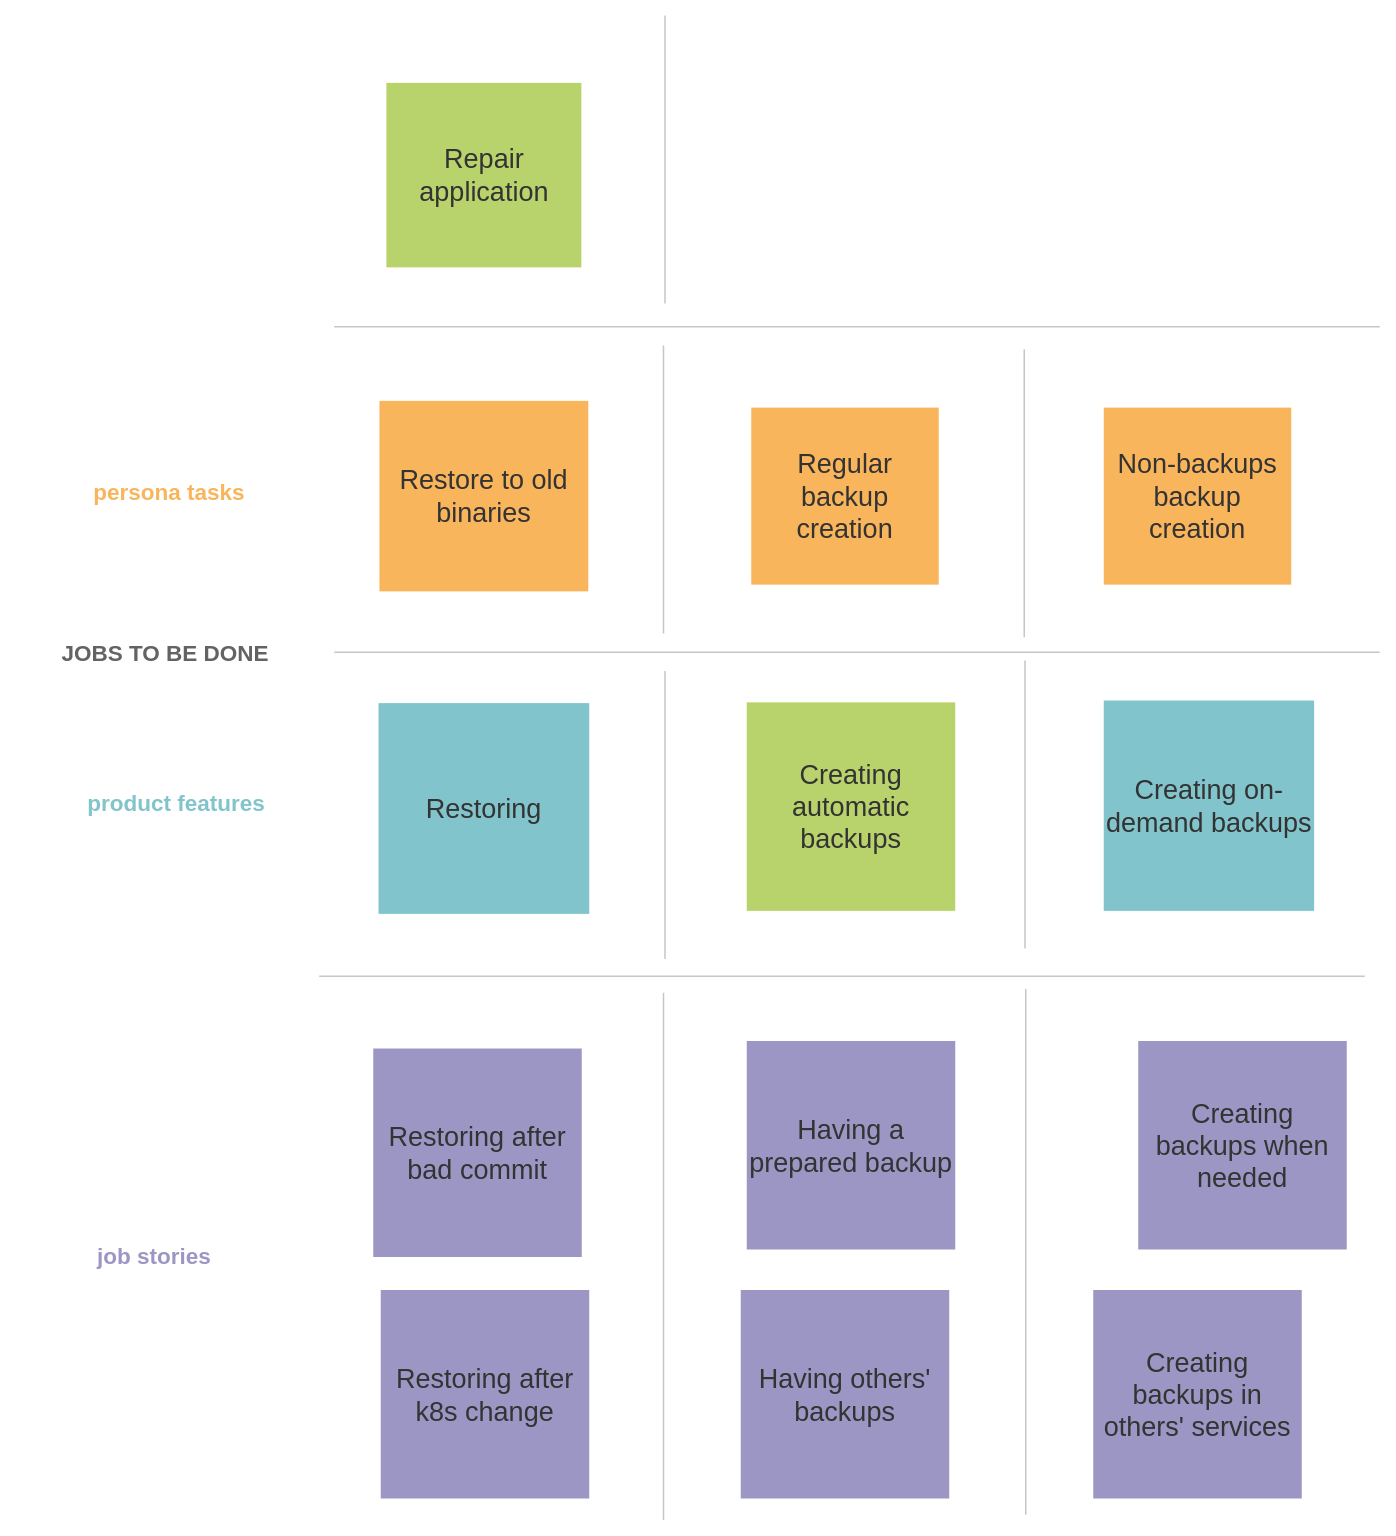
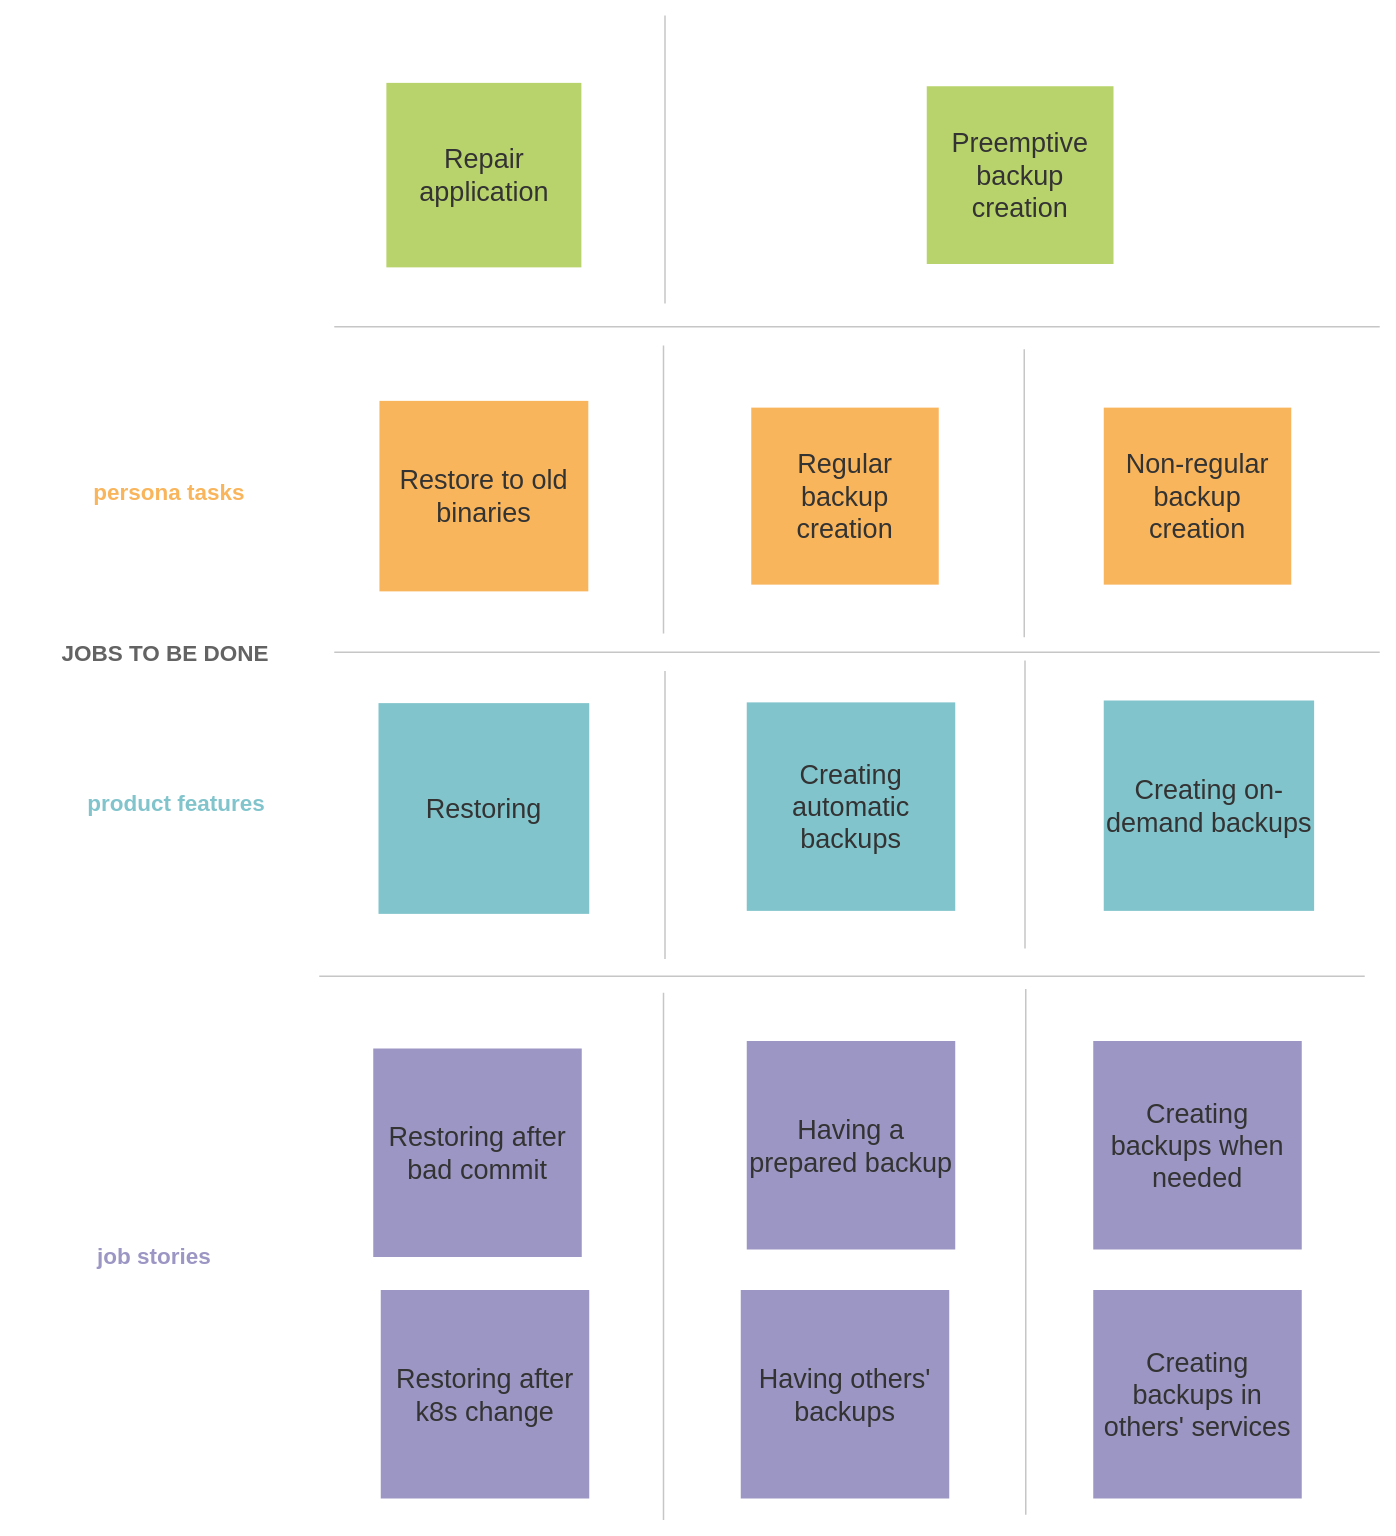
+ <mxCell id="24" value="&lt;span style=&quot;font-size: 36px;&quot;&gt;Preemptive backup creation&lt;/span&gt;" style="rounded=0;whiteSpace=wrap;html=1;strokeColor=none;strokeWidth=3;fillColor=#B9D36C;fontSize=12;fontColor=#333333;" vertex="1" parent="1"><mxGeometry x="1235" y="114.5" width="249" height="237" as="geometry" /></mxCell>
- <mxCell id="16" value="&lt;span style=&quot;font-size: 36px;&quot;&gt;Non-backups backup creation&lt;/span&gt;" style="rounded=0;whiteSpace=wrap;html=1;strokeColor=none;strokeWidth=3;fillColor=#F9B55C;fontSize=12;fontColor=#333333;" vertex="1" parent="1"><mxGeometry x="1471" y="543" width="250" height="236" as="geometry" /></mxCell>
+ <mxCell id="16" value="&lt;span style=&quot;font-size: 36px;&quot;&gt;Non-regular backup creation&lt;/span&gt;" style="rounded=0;whiteSpace=wrap;html=1;strokeColor=none;strokeWidth=3;fillColor=#F9B55C;fontSize=12;fontColor=#333333;" vertex="1" parent="1"><mxGeometry x="1471" y="543" width="250" height="236" as="geometry" /></mxCell>
- <mxCell id="12" value="&lt;span style=&quot;font-size: 36px;&quot;&gt;Creating automatic backups&lt;/span&gt;" style="rounded=0;whiteSpace=wrap;html=1;strokeColor=none;strokeWidth=3;fillColor=#b9d36c;fontSize=12;fontColor=#333333;aspect=fixed;" vertex="1" parent="1"><mxGeometry x="995" y="936" width="278" height="278" as="geometry" /></mxCell>
+ <mxCell id="12" value="&lt;span style=&quot;font-size: 36px;&quot;&gt;Creating automatic backups&lt;/span&gt;" style="rounded=0;whiteSpace=wrap;html=1;strokeColor=none;strokeWidth=3;fillColor=#82C4CC;fontSize=12;fontColor=#333333;aspect=fixed;" vertex="1" parent="1"><mxGeometry x="995" y="936" width="278" height="278" as="geometry" /></mxCell>
- <mxCell id="27" value="&lt;p style=&quot;&quot;&gt;&lt;span style=&quot;font-size: 36px;&quot;&gt;Creating backups when needed&lt;/span&gt;&lt;br&gt;&lt;/p&gt;" style="rounded=0;whiteSpace=wrap;html=1;strokeColor=none;strokeWidth=3;fillColor=#9C96C4;fontSize=12;fontColor=#333333;aspect=fixed;gradientColor=none;" vertex="1" parent="1"><mxGeometry x="1517" y="1387.5" width="278" height="278" as="geometry" /></mxCell>
+ <mxCell id="27" value="&lt;p style=&quot;&quot;&gt;&lt;span style=&quot;font-size: 36px;&quot;&gt;Creating backups when needed&lt;/span&gt;&lt;br&gt;&lt;/p&gt;" style="rounded=0;whiteSpace=wrap;html=1;strokeColor=none;strokeWidth=3;fillColor=#9C96C4;fontSize=12;fontColor=#333333;aspect=fixed;gradientColor=none;" vertex="1" parent="1"><mxGeometry x="1457" y="1387.5" width="278" height="278" as="geometry" /></mxCell>
